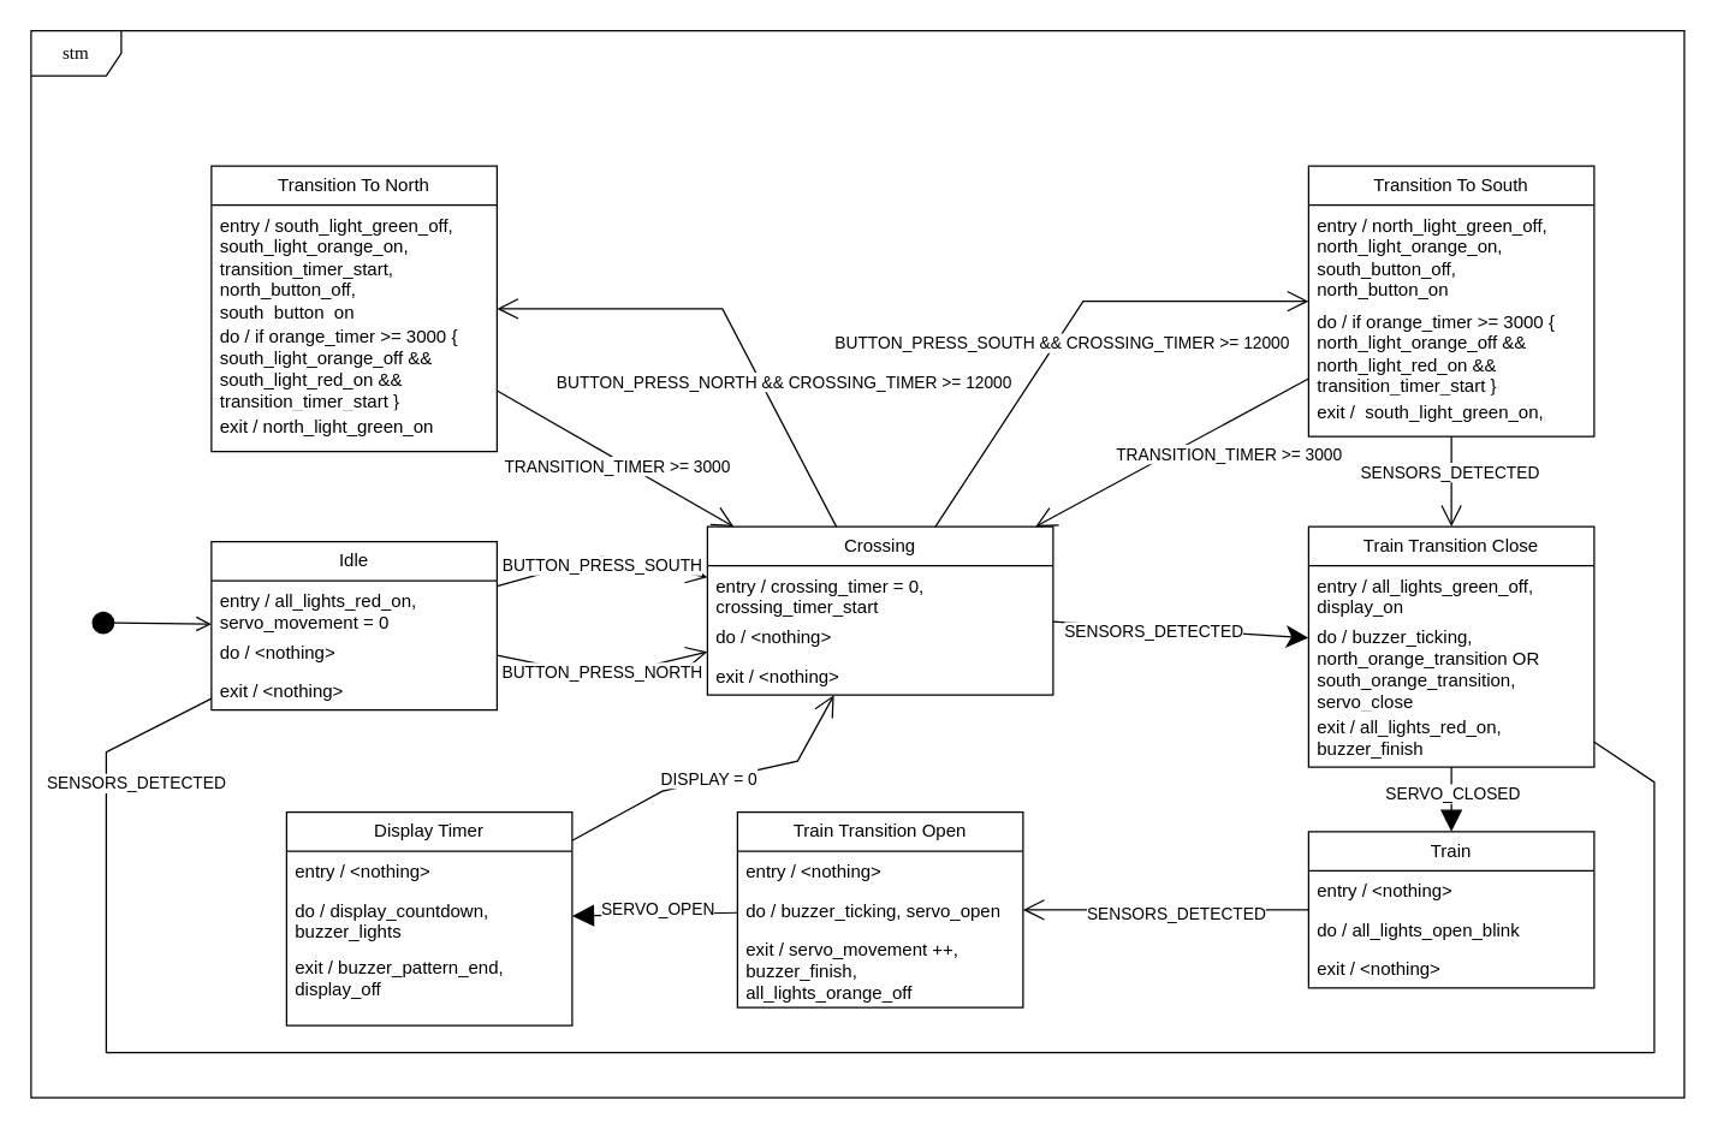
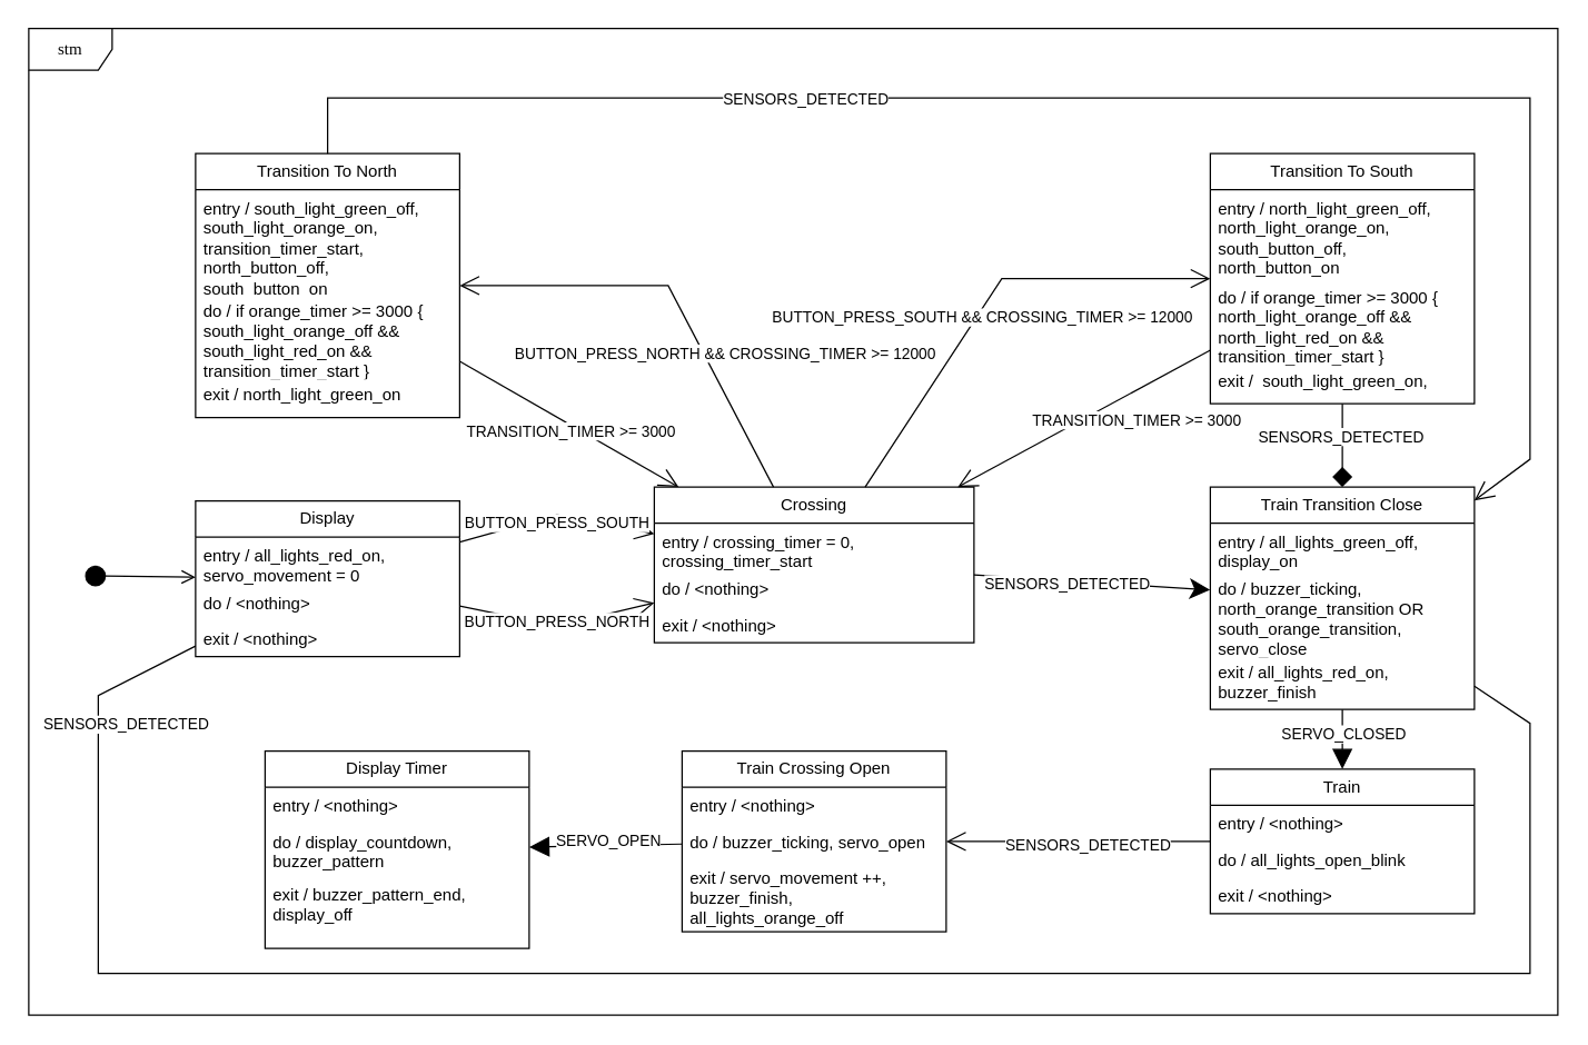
+ <mxCell id="36" value="" style="endArrow=open;endFill=1;endSize=12;html=1;rounded=0;" edge="1" parent="1" source="12" target="20"><mxGeometry width="160" relative="1" as="geometry"><mxPoint x="490" y="120" as="sourcePoint" /><mxPoint x="650" y="120" as="targetPoint" /><Array as="points"><mxPoint x="235" y="70" /><mxPoint x="1100" y="70" /><mxPoint x="1100" y="330" /></Array></mxGeometry></mxCell>
+ <mxCell id="37" value="SENSORS_DETECTED" style="edgeLabel;html=1;align=center;verticalAlign=middle;resizable=0;points=[];" vertex="1" connectable="0" parent="36"><mxGeometry x="-0.37" relative="1" as="geometry"><mxPoint as="offset" /></mxGeometry></mxCell>
- <mxCell id="38" value="" style="endArrow=open;endFill=1;endSize=12;html=1;rounded=0;" edge="1" parent="1" source="28" target="20"><mxGeometry width="160" relative="1" as="geometry"><mxPoint x="510" y="450" as="sourcePoint" /><mxPoint x="670" y="450" as="targetPoint" /></mxGeometry></mxCell>
+ <mxCell id="38" value="" style="endArrow=diamond;endFill=1;endSize=12;html=1;rounded=0;" edge="1" parent="1" source="28" target="20"><mxGeometry width="160" relative="1" as="geometry"><mxPoint x="510" y="450" as="sourcePoint" /><mxPoint x="670" y="450" as="targetPoint" /></mxGeometry></mxCell>
- <mxCell id="4" value="Idle" style="swimlane;fontStyle=0;childLayout=stackLayout;horizontal=1;startSize=26;fillColor=none;horizontalStack=0;resizeParent=1;resizeParentMax=0;resizeLast=0;collapsible=1;marginBottom=0;whiteSpace=wrap;html=1;" parent="1" vertex="1"><mxGeometry x="140" y="360" width="190" height="112" as="geometry"><mxRectangle x="150" y="350" width="100" height="30" as="alternateBounds" /></mxGeometry></mxCell>
+ <mxCell id="4" value="Display" style="swimlane;fontStyle=0;childLayout=stackLayout;horizontal=1;startSize=26;fillColor=none;horizontalStack=0;resizeParent=1;resizeParentMax=0;resizeLast=0;collapsible=1;marginBottom=0;whiteSpace=wrap;html=1;" parent="1" vertex="1"><mxGeometry x="140" y="360" width="190" height="112" as="geometry"><mxRectangle x="150" y="350" width="100" height="30" as="alternateBounds" /></mxGeometry></mxCell>
- <mxCell id="54" value="" style="endArrow=open;endFill=1;endSize=12;html=1;rounded=0;" edge="1" parent="1" source="32" target="8"><mxGeometry width="160" relative="1" as="geometry"><mxPoint x="380" y="561.226" as="sourcePoint" /><mxPoint x="552.234" y="468" as="targetPoint" /><Array as="points"><mxPoint x="440" y="526" /><mxPoint x="530" y="506" /></Array></mxGeometry></mxCell>
- <mxCell id="55" value="DISPLAY = 0" style="edgeLabel;html=1;align=center;verticalAlign=middle;resizable=0;points=[];" vertex="1" connectable="0" parent="54"><mxGeometry x="-0.355" y="2" relative="1" as="geometry"><mxPoint x="31" y="-7" as="offset" /></mxGeometry></mxCell>
- <mxCell id="24" value="Train Transition Open" style="swimlane;fontStyle=0;childLayout=stackLayout;horizontal=1;startSize=26;fillColor=none;horizontalStack=0;resizeParent=1;resizeParentMax=0;resizeLast=0;collapsible=1;marginBottom=0;whiteSpace=wrap;html=1;" parent="1" vertex="1"><mxGeometry x="490" y="540" width="190" height="130" as="geometry" /></mxCell>
+ <mxCell id="24" value="Train Crossing Open" style="swimlane;fontStyle=0;childLayout=stackLayout;horizontal=1;startSize=26;fillColor=none;horizontalStack=0;resizeParent=1;resizeParentMax=0;resizeLast=0;collapsible=1;marginBottom=0;whiteSpace=wrap;html=1;" parent="1" vertex="1"><mxGeometry x="490" y="540" width="190" height="130" as="geometry" /></mxCell>
- <mxCell id="34" value="do / display_countdown, buzzer_lights" style="text;strokeColor=none;fillColor=none;align=left;verticalAlign=top;spacingLeft=4;spacingRight=4;overflow=hidden;rotatable=0;points=[[0,0.5],[1,0.5]];portConstraint=eastwest;whiteSpace=wrap;html=1;" vertex="1" parent="32"><mxGeometry y="52" width="190" height="38" as="geometry" /></mxCell>
+ <mxCell id="34" value="do / display_countdown, buzzer_pattern" style="text;strokeColor=none;fillColor=none;align=left;verticalAlign=top;spacingLeft=4;spacingRight=4;overflow=hidden;rotatable=0;points=[[0,0.5],[1,0.5]];portConstraint=eastwest;whiteSpace=wrap;html=1;" vertex="1" parent="32"><mxGeometry y="52" width="190" height="38" as="geometry" /></mxCell>
